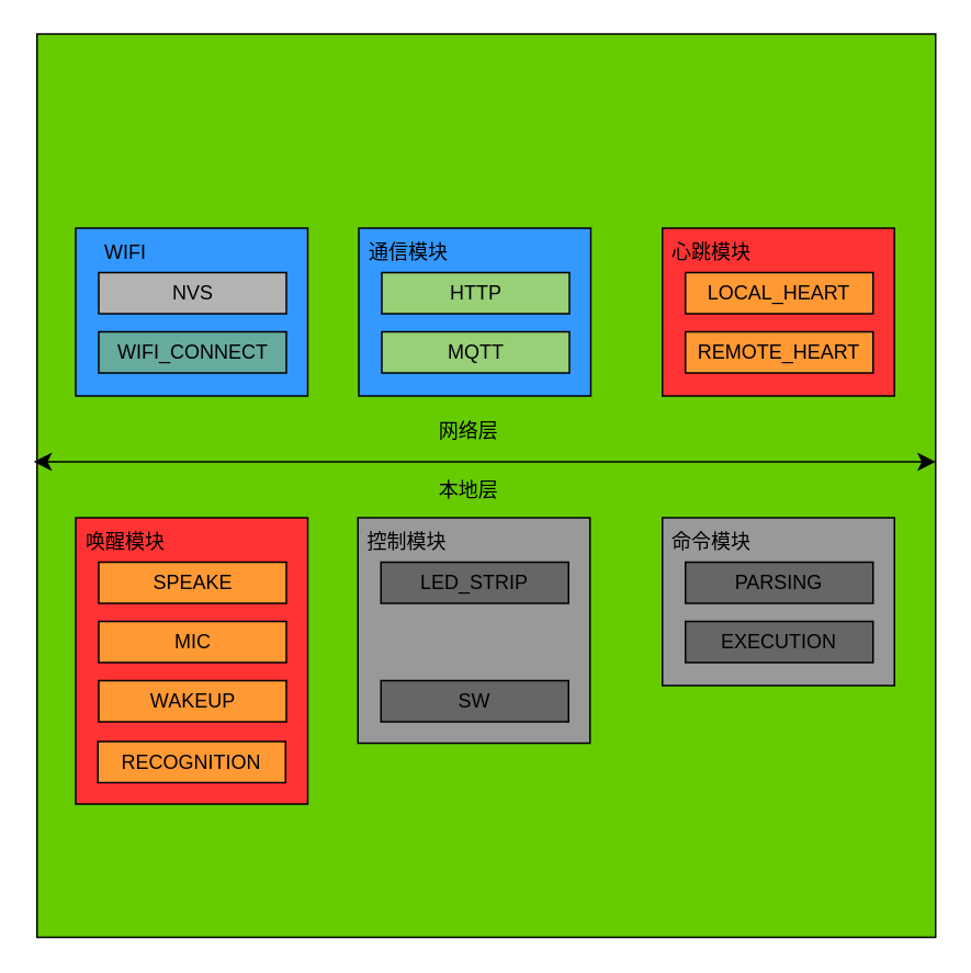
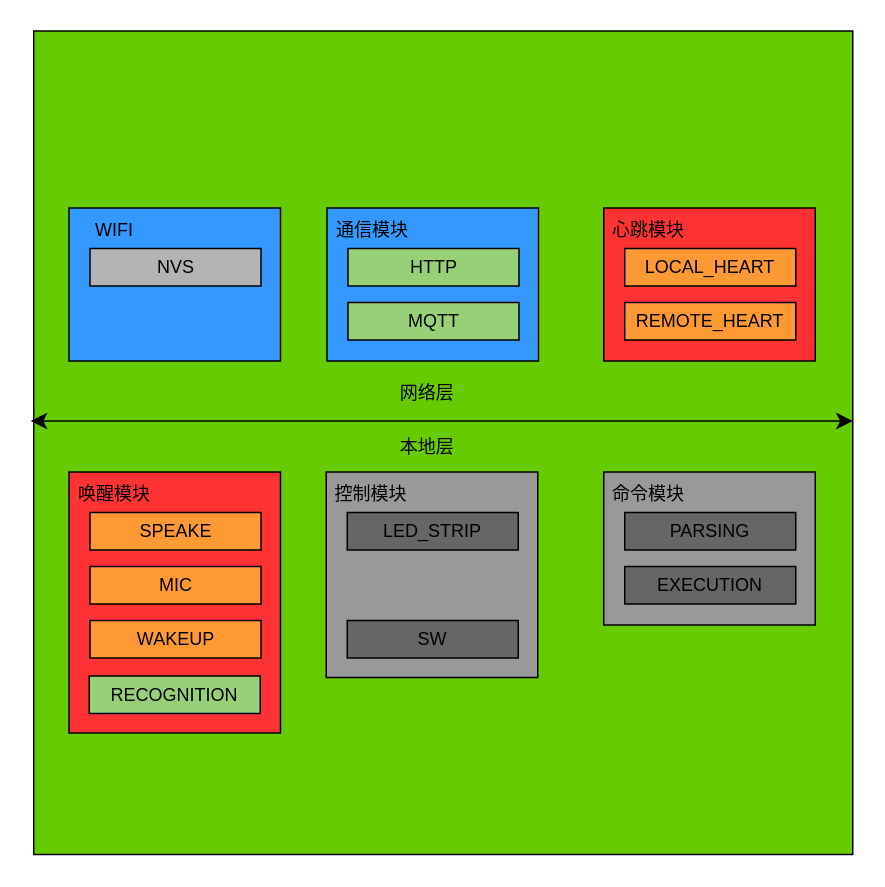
- <mxCell id="5" value="WIFI_CONNECT" style="rounded=0;whiteSpace=wrap;html=1;fillColor=#67AB9F;" parent="1" vertex="1"><mxGeometry x="59.5" y="201" width="114" height="25" as="geometry" /></mxCell>
- <mxCell id="28" value="RECOGNITION" style="rounded=0;whiteSpace=wrap;html=1;fillColor=#FF9933;" parent="1" vertex="1"><mxGeometry x="59" y="450" width="114" height="25" as="geometry" /></mxCell>
+ <mxCell id="28" value="RECOGNITION" style="rounded=0;whiteSpace=wrap;html=1;fillColor=#97d077;" parent="1" vertex="1"><mxGeometry x="59" y="450" width="114" height="25" as="geometry" /></mxCell>
